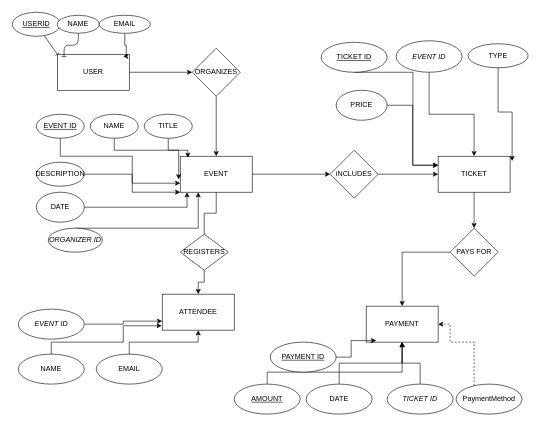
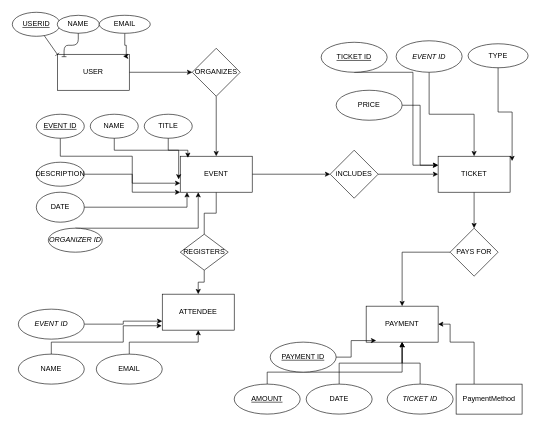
- <mxCell id="44" value="PRICE" style="ellipse;whiteSpace=wrap;html=1;" vertex="1" parent="1"><mxGeometry x="560" y="150" width="85" height="50" as="geometry" /></mxCell>
+ <mxCell id="44" value="PRICE" style="ellipse;whiteSpace=wrap;html=1;" vertex="1" parent="1"><mxGeometry x="560" y="150" width="110" height="50" as="geometry" /></mxCell>
- <mxCell id="49" style="edgeStyle=orthogonalEdgeStyle;rounded=0;orthogonalLoop=1;jettySize=auto;html=1;entryX=1;entryY=0.5;entryDx=0;entryDy=0;dashed=1;" edge="1" parent="1" source="50" target="10"><mxGeometry relative="1" as="geometry"><Array as="points"><mxPoint x="790" y="570" /><mxPoint x="750" y="570" /><mxPoint x="750" y="540" /></Array></mxGeometry></mxCell>
+ <mxCell id="49" style="edgeStyle=orthogonalEdgeStyle;rounded=0;orthogonalLoop=1;jettySize=auto;html=1;entryX=1;entryY=0.5;entryDx=0;entryDy=0;" edge="1" parent="1" source="50" target="10"><mxGeometry relative="1" as="geometry"><Array as="points"><mxPoint x="790" y="570" /><mxPoint x="750" y="570" /><mxPoint x="750" y="540" /></Array></mxGeometry></mxCell>
- <mxCell id="50" value="PaymentMethod" style="ellipse;whiteSpace=wrap;html=1;" vertex="1" parent="1"><mxGeometry x="760" y="640" width="110" height="50" as="geometry" /></mxCell>
+ <mxCell id="50" value="PaymentMethod" style="whiteSpace=wrap;html=1;rounded=0;" vertex="1" parent="1"><mxGeometry x="760" y="640" width="110" height="50" as="geometry" /></mxCell>
